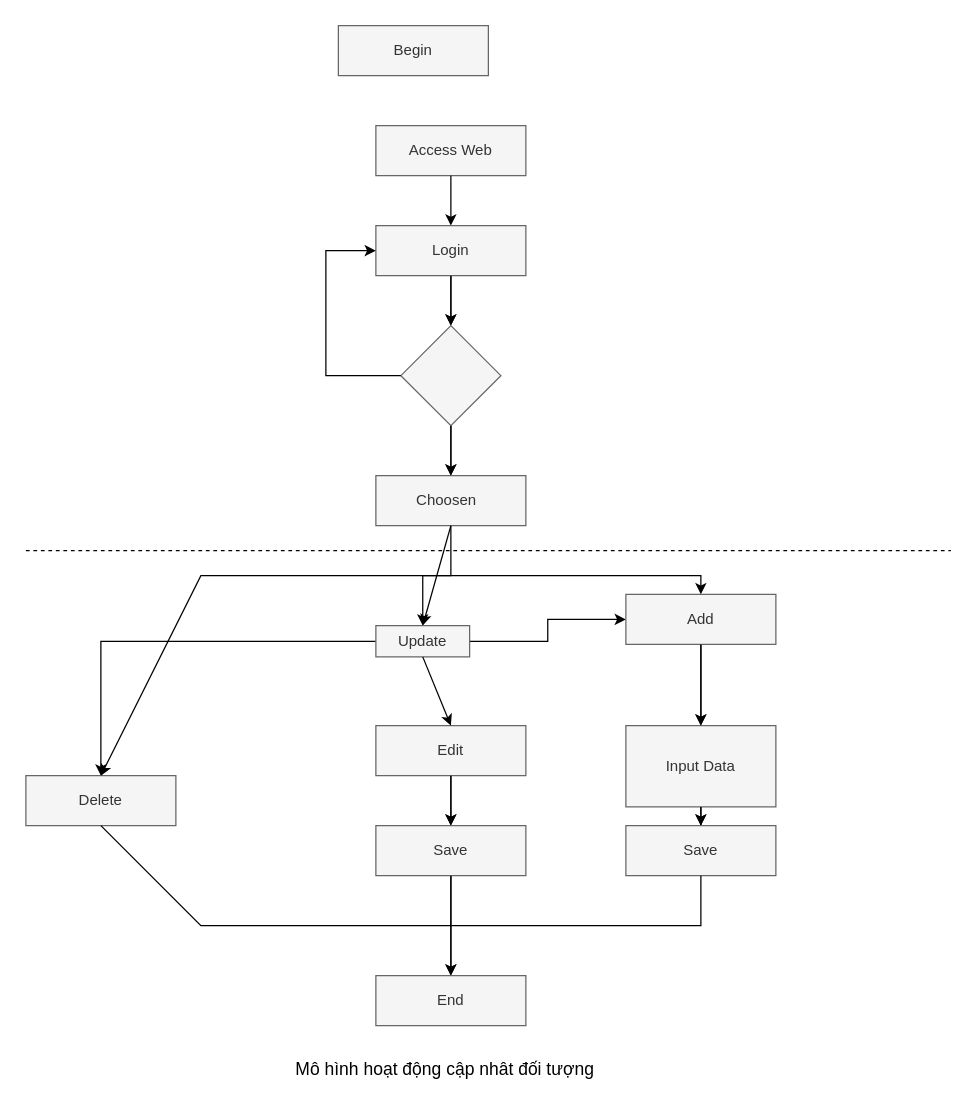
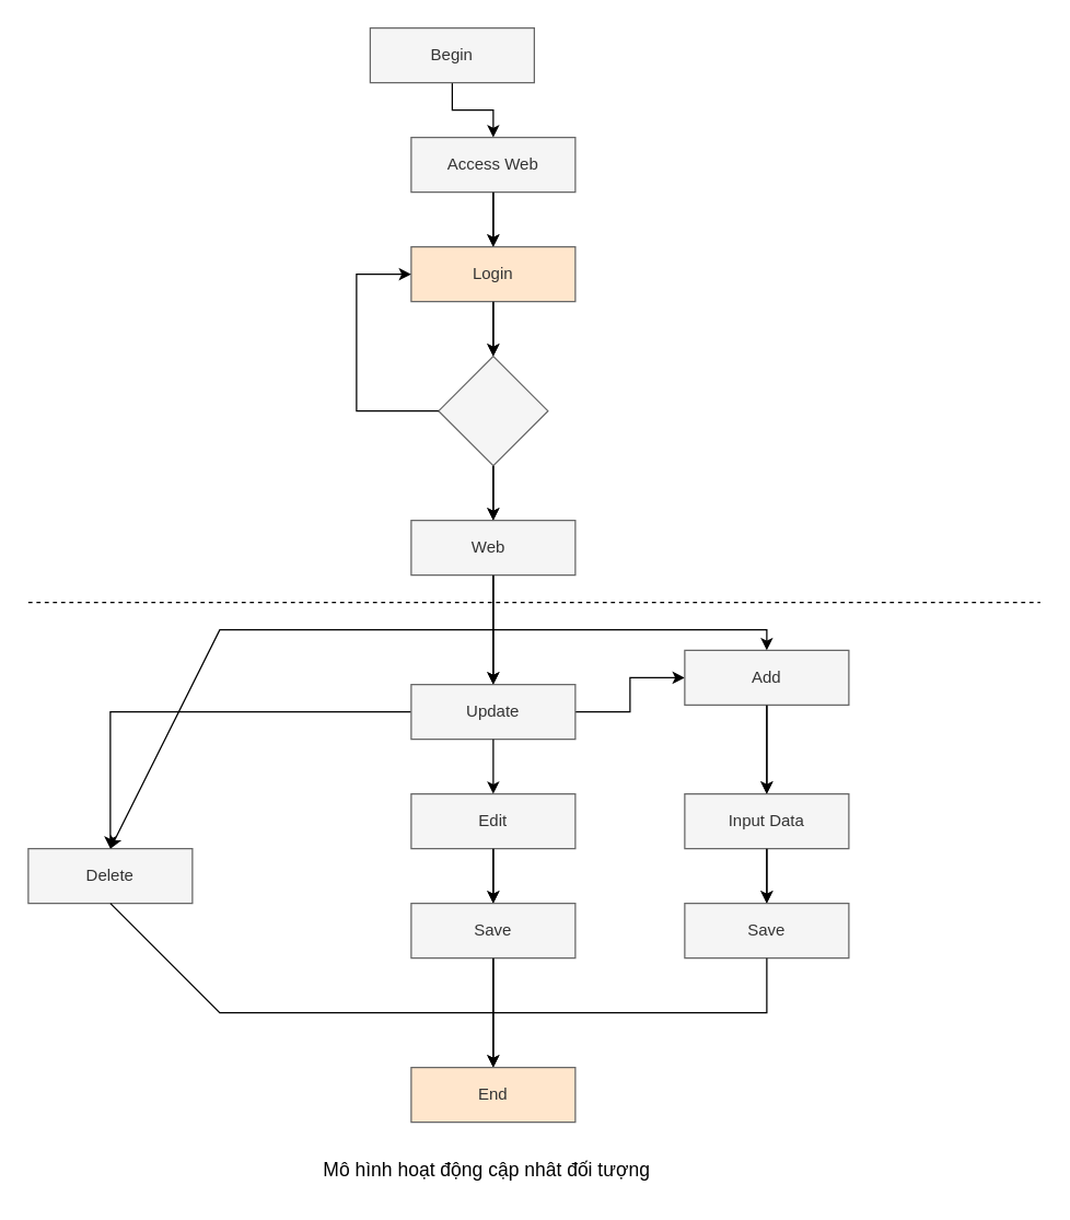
+ <mxCell id="3" value="" style="edgeStyle=orthogonalEdgeStyle;rounded=0;orthogonalLoop=1;jettySize=auto;html=1;strokeColor=#000000;exitX=0.5;exitY=1;exitDx=0;exitDy=0;entryX=0.5;entryY=0;entryDx=0;entryDy=0;" edge="1" parent="1" source="38" target="4"><mxGeometry relative="1" as="geometry" /></mxCell>
+ <mxCell id="2" value="" style="edgeStyle=orthogonalEdgeStyle;rounded=0;orthogonalLoop=1;jettySize=auto;html=1;" edge="1" parent="1" source="4" target="6"><mxGeometry relative="1" as="geometry" /></mxCell>
- <mxCell id="6" value="Login" style="rounded=0;whiteSpace=wrap;html=1;fillColor=#f5f5f5;fontColor=#333333;strokeColor=#666666;" vertex="1" parent="1"><mxGeometry x="300" y="180" width="120" height="40" as="geometry" /></mxCell>
+ <mxCell id="6" value="Login" style="rounded=0;whiteSpace=wrap;html=1;fillColor=#ffe6cc;fontColor=#333333;strokeColor=#666666;" vertex="1" parent="1"><mxGeometry x="300" y="180" width="120" height="40" as="geometry" /></mxCell>
- <mxCell id="10" value="Choosen&amp;nbsp;&amp;nbsp;" style="whiteSpace=wrap;html=1;fillColor=#f5f5f5;strokeColor=#666666;fontColor=#333333;rounded=0;" vertex="1" parent="1"><mxGeometry x="300" y="380" width="120" height="40" as="geometry" /></mxCell>
+ <mxCell id="10" value="Web&amp;nbsp;&amp;nbsp;" style="whiteSpace=wrap;html=1;fillColor=#f5f5f5;strokeColor=#666666;fontColor=#333333;rounded=0;" vertex="1" parent="1"><mxGeometry x="300" y="380" width="120" height="40" as="geometry" /></mxCell>
- <mxCell id="13" value="Update" style="whiteSpace=wrap;html=1;fillColor=#f5f5f5;strokeColor=#666666;fontColor=#333333;rounded=0;" vertex="1" parent="1"><mxGeometry x="300" y="500" width="75" height="25" as="geometry" /></mxCell>
+ <mxCell id="13" value="Update" style="whiteSpace=wrap;html=1;fillColor=#f5f5f5;strokeColor=#666666;fontColor=#333333;rounded=0;" vertex="1" parent="1"><mxGeometry x="300" y="500" width="120" height="40" as="geometry" /></mxCell>
- <mxCell id="22" value="Input Data" style="whiteSpace=wrap;html=1;fillColor=#f5f5f5;strokeColor=#666666;fontColor=#333333;rounded=0;" vertex="1" parent="1"><mxGeometry x="500" y="580" width="120" height="65" as="geometry" /></mxCell>
+ <mxCell id="22" value="Input Data" style="whiteSpace=wrap;html=1;fillColor=#f5f5f5;strokeColor=#666666;fontColor=#333333;rounded=0;" vertex="1" parent="1"><mxGeometry x="500" y="580" width="120" height="40" as="geometry" /></mxCell>
- <mxCell id="39" value="End" style="whiteSpace=wrap;html=1;fillColor=#f5f5f5;strokeColor=#666666;fontColor=#333333;rounded=0;" vertex="1" parent="1"><mxGeometry x="300" y="780" width="120" height="40" as="geometry" /></mxCell>
+ <mxCell id="39" value="End" style="whiteSpace=wrap;html=1;fillColor=#ffe6cc;strokeColor=#666666;fontColor=#333333;rounded=0;" vertex="1" parent="1"><mxGeometry x="300" y="780" width="120" height="40" as="geometry" /></mxCell>
